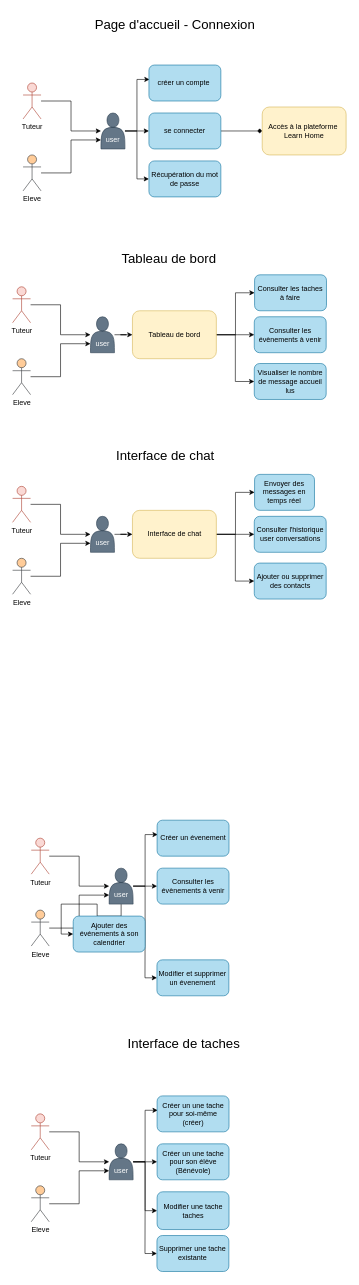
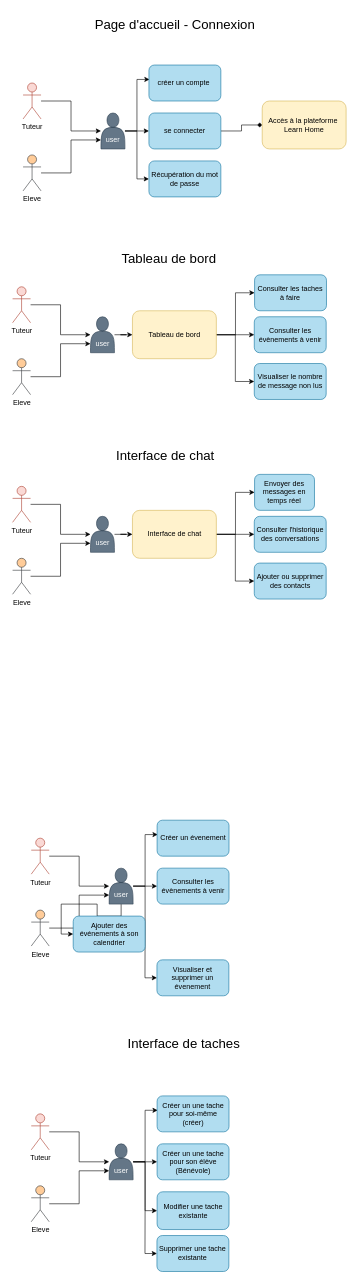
- <mxCell id="14" value="Accès à la plateforme&amp;nbsp;&lt;div&gt;Learn Home&lt;/div&gt;" style="rounded=1;whiteSpace=wrap;html=1;fillColor=#fff2cc;strokeColor=#d6b656;" vertex="1" parent="1"><mxGeometry x="437" y="177" width="140" height="80" as="geometry" /></mxCell>
+ <mxCell id="14" value="Accès à la plateforme&amp;nbsp;&lt;div&gt;Learn Home&lt;/div&gt;" style="rounded=1;whiteSpace=wrap;html=1;fillColor=#fff2cc;strokeColor=#d6b656;" vertex="1" parent="1"><mxGeometry x="437" y="167" width="140" height="80" as="geometry" /></mxCell>
- <mxCell id="23" value="Visualiser le nombre de message accueil lus" style="rounded=1;whiteSpace=wrap;html=1;fillColor=#b1ddf0;strokeColor=#10739e;" vertex="1" parent="1"><mxGeometry x="423.75" y="605" width="120" height="60" as="geometry" /></mxCell>
+ <mxCell id="23" value="Visualiser le nombre de message non lus" style="rounded=1;whiteSpace=wrap;html=1;fillColor=#b1ddf0;strokeColor=#10739e;" vertex="1" parent="1"><mxGeometry x="423.75" y="605" width="120" height="60" as="geometry" /></mxCell>
- <mxCell id="49" value="Consulter l'historique user conversations" style="rounded=1;whiteSpace=wrap;html=1;fillColor=#b1ddf0;strokeColor=#10739e;" vertex="1" parent="1"><mxGeometry x="423.75" y="860" width="120" height="60" as="geometry" /></mxCell>
+ <mxCell id="49" value="Consulter l'historique des conversations" style="rounded=1;whiteSpace=wrap;html=1;fillColor=#b1ddf0;strokeColor=#10739e;" vertex="1" parent="1"><mxGeometry x="423.75" y="860" width="120" height="60" as="geometry" /></mxCell>
- <mxCell id="56" value="Modifier et supprimer un évenement" style="rounded=1;whiteSpace=wrap;html=1;fillColor=#b1ddf0;strokeColor=#10739e;" vertex="1" parent="1"><mxGeometry x="261.37" y="1600" width="120" height="60" as="geometry" /></mxCell>
+ <mxCell id="56" value="Visualiser et supprimer un évenement" style="rounded=1;whiteSpace=wrap;html=1;fillColor=#b1ddf0;strokeColor=#10739e;" vertex="1" parent="1"><mxGeometry x="261.37" y="1600" width="120" height="60" as="geometry" /></mxCell>
- <mxCell id="67" value="Modifier une tache taches" style="rounded=1;whiteSpace=wrap;html=1;fillColor=#b1ddf0;strokeColor=#10739e;" vertex="1" parent="1"><mxGeometry x="261.62" y="1987" width="120" height="63" as="geometry" /></mxCell>
+ <mxCell id="67" value="Modifier une tache existante" style="rounded=1;whiteSpace=wrap;html=1;fillColor=#b1ddf0;strokeColor=#10739e;" vertex="1" parent="1"><mxGeometry x="261.62" y="1987" width="120" height="63" as="geometry" /></mxCell>
